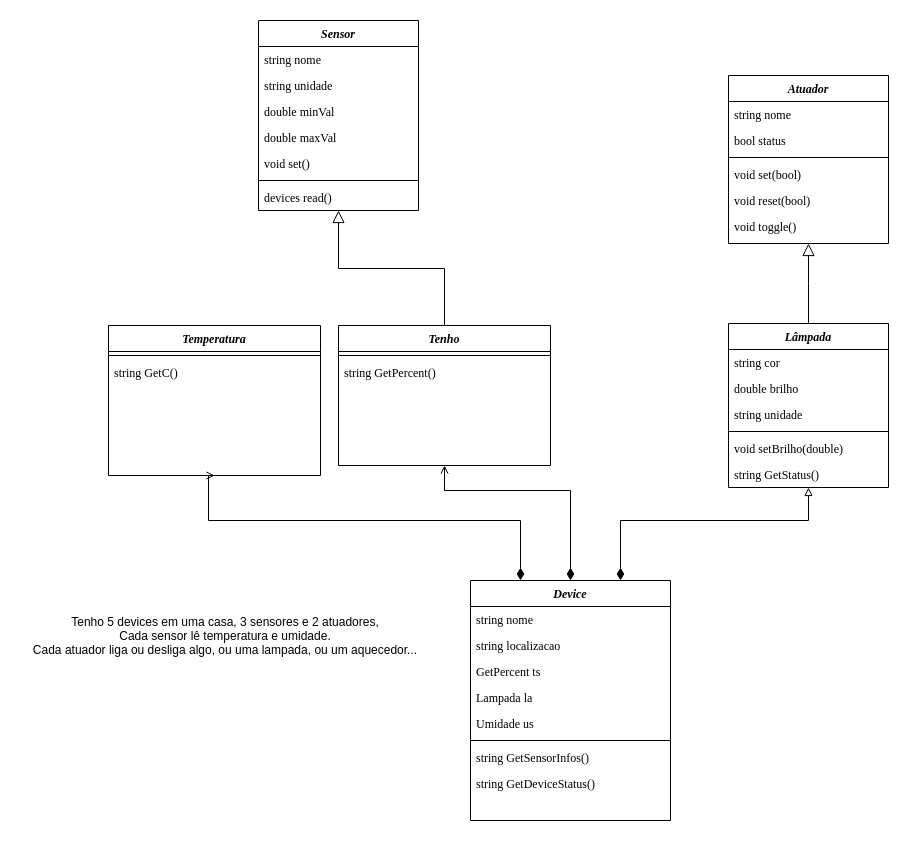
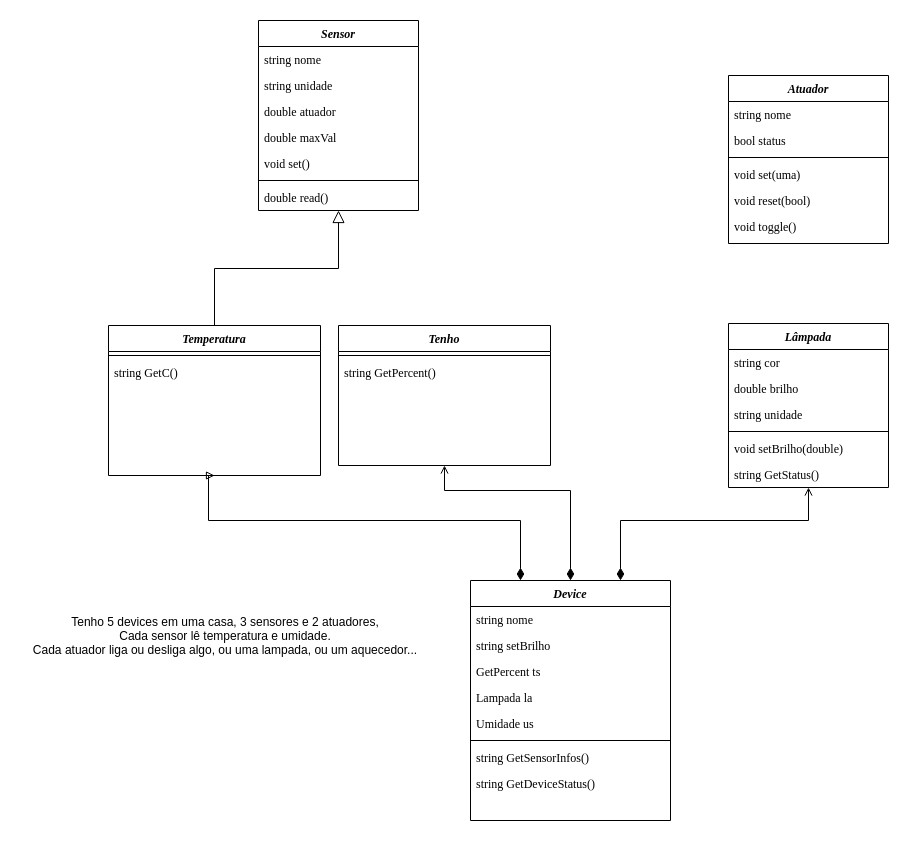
- <mxCell id="5" value="double minVal" style="text;align=left;verticalAlign=top;spacingLeft=4;spacingRight=4;overflow=hidden;rotatable=0;points=[[0,0.5],[1,0.5]];portConstraint=eastwest;rounded=0;shadow=0;fontStyle=0;fontFamily=Comic Sans MS;labelBackgroundColor=none;" parent="2" vertex="1"><mxGeometry y="78" width="160" height="26" as="geometry" /></mxCell>
+ <mxCell id="5" value="double atuador" style="text;align=left;verticalAlign=top;spacingLeft=4;spacingRight=4;overflow=hidden;rotatable=0;points=[[0,0.5],[1,0.5]];portConstraint=eastwest;rounded=0;shadow=0;fontStyle=0;fontFamily=Comic Sans MS;labelBackgroundColor=none;" parent="2" vertex="1"><mxGeometry y="78" width="160" height="26" as="geometry" /></mxCell>
- <mxCell id="20" value="void set(bool)" style="text;align=left;verticalAlign=top;spacingLeft=4;spacingRight=4;overflow=hidden;rotatable=0;points=[[0,0.5],[1,0.5]];portConstraint=eastwest;rounded=0;shadow=0;fontStyle=0;fontFamily=Comic Sans MS;labelBackgroundColor=none;" parent="16" vertex="1"><mxGeometry y="86" width="160" height="26" as="geometry" /></mxCell>
+ <mxCell id="20" value="void set(uma)" style="text;align=left;verticalAlign=top;spacingLeft=4;spacingRight=4;overflow=hidden;rotatable=0;points=[[0,0.5],[1,0.5]];portConstraint=eastwest;rounded=0;shadow=0;fontStyle=0;fontFamily=Comic Sans MS;labelBackgroundColor=none;" parent="16" vertex="1"><mxGeometry y="86" width="160" height="26" as="geometry" /></mxCell>
- <mxCell id="9" value="devices read()" style="text;align=left;verticalAlign=top;spacingLeft=4;spacingRight=4;overflow=hidden;rotatable=0;points=[[0,0.5],[1,0.5]];portConstraint=eastwest;fontStyle=0;fontFamily=Comic Sans MS;labelBackgroundColor=none;" parent="2" vertex="1"><mxGeometry y="164" width="160" height="26" as="geometry" /></mxCell>
+ <mxCell id="9" value="double read()" style="text;align=left;verticalAlign=top;spacingLeft=4;spacingRight=4;overflow=hidden;rotatable=0;points=[[0,0.5],[1,0.5]];portConstraint=eastwest;fontStyle=0;fontFamily=Comic Sans MS;labelBackgroundColor=none;" parent="2" vertex="1"><mxGeometry y="164" width="160" height="26" as="geometry" /></mxCell>
+ <mxCell id="13" value="" style="endArrow=block;endSize=10;endFill=0;shadow=0;strokeWidth=1;rounded=0;edgeStyle=elbowEdgeStyle;elbow=vertical;fontStyle=0;fontFamily=Comic Sans MS;labelBackgroundColor=none;" parent="1" source="10" target="2" edge="1"><mxGeometry width="160" relative="1" as="geometry"><mxPoint x="238" y="168" as="sourcePoint" /><mxPoint x="238" y="168" as="targetPoint" /></mxGeometry></mxCell>
- <mxCell id="14" value="" style="endArrow=block;endSize=10;endFill=0;shadow=0;strokeWidth=1;rounded=0;edgeStyle=elbowEdgeStyle;elbow=vertical;exitX=0.5;exitY=0;exitDx=0;exitDy=0;fontStyle=0;fontFamily=Comic Sans MS;labelBackgroundColor=none;" parent="1" source="23" target="2" edge="1"><mxGeometry width="160" relative="1" as="geometry"><mxPoint x="448" y="325" as="sourcePoint" /><mxPoint x="348" y="236" as="targetPoint" /></mxGeometry></mxCell>
- <mxCell id="45" value="" style="endArrow=block;endSize=10;endFill=0;shadow=0;strokeWidth=1;rounded=0;edgeStyle=elbowEdgeStyle;elbow=vertical;exitX=0.5;exitY=0;exitDx=0;exitDy=0;entryX=0.5;entryY=1;entryDx=0;entryDy=0;fontStyle=0;fontFamily=Comic Sans MS;labelBackgroundColor=none;" parent="1" source="26" target="16" edge="1"><mxGeometry width="160" relative="1" as="geometry"><mxPoint x="738" y="325" as="sourcePoint" /><mxPoint x="638" y="197" as="targetPoint" /></mxGeometry></mxCell>
- <mxCell id="35" value="" style="rounded=0;orthogonalLoop=1;jettySize=auto;entryX=0.5;entryY=1;entryDx=0;entryDy=0;fontFamily=Comic Sans MS;fontSize=12;fontColor=default;edgeStyle=orthogonalEdgeStyle;startArrow=diamondThin;startFill=1;endArrow=open;endFill=0;startSize=10;fontStyle=0;labelBackgroundColor=none;exitX=0.25;exitY=0;exitDx=0;exitDy=0;" parent="1" source="36" target="10" edge="1"><mxGeometry relative="1" as="geometry"><mxPoint x="520" y="580" as="sourcePoint" /><Array as="points"><mxPoint x="520" y="520" /><mxPoint x="208" y="520" /></Array></mxGeometry></mxCell>
+ <mxCell id="35" value="" style="rounded=0;orthogonalLoop=1;jettySize=auto;entryX=0.5;entryY=1;entryDx=0;entryDy=0;fontFamily=Comic Sans MS;fontSize=12;fontColor=default;edgeStyle=orthogonalEdgeStyle;startArrow=diamondThin;startFill=1;endArrow=block;endFill=0;startSize=10;fontStyle=0;labelBackgroundColor=none;exitX=0.25;exitY=0;exitDx=0;exitDy=0;" parent="1" source="36" target="10" edge="1"><mxGeometry relative="1" as="geometry"><mxPoint x="520" y="580" as="sourcePoint" /><Array as="points"><mxPoint x="520" y="520" /><mxPoint x="208" y="520" /></Array></mxGeometry></mxCell>
- <mxCell id="33" value="" style="rounded=0;orthogonalLoop=1;jettySize=auto;entryX=0.5;entryY=1;entryDx=0;entryDy=0;fontFamily=Comic Sans MS;fontSize=12;fontColor=default;exitX=0.75;exitY=0;exitDx=0;exitDy=0;edgeStyle=orthogonalEdgeStyle;startArrow=diamondThin;startFill=1;endArrow=block;endFill=0;startSize=10;fontStyle=0;labelBackgroundColor=none;" parent="1" source="36" target="26" edge="1"><mxGeometry relative="1" as="geometry"><Array as="points"><mxPoint x="620" y="520" /><mxPoint x="808" y="520" /></Array></mxGeometry></mxCell>
+ <mxCell id="33" value="" style="rounded=0;orthogonalLoop=1;jettySize=auto;entryX=0.5;entryY=1;entryDx=0;entryDy=0;fontFamily=Comic Sans MS;fontSize=12;fontColor=default;exitX=0.75;exitY=0;exitDx=0;exitDy=0;edgeStyle=orthogonalEdgeStyle;startArrow=diamondThin;startFill=1;endArrow=open;endFill=0;startSize=10;fontStyle=0;labelBackgroundColor=none;" parent="1" source="36" target="26" edge="1"><mxGeometry relative="1" as="geometry"><Array as="points"><mxPoint x="620" y="520" /><mxPoint x="808" y="520" /></Array></mxGeometry></mxCell>
- <mxCell id="38" value="string localizacao" style="text;align=left;verticalAlign=top;spacingLeft=4;spacingRight=4;overflow=hidden;rotatable=0;points=[[0,0.5],[1,0.5]];portConstraint=eastwest;fontStyle=0;fontFamily=Comic Sans MS;labelBackgroundColor=none;" parent="36" vertex="1"><mxGeometry y="52" width="200" height="26" as="geometry" /></mxCell>
+ <mxCell id="38" value="string setBrilho" style="text;align=left;verticalAlign=top;spacingLeft=4;spacingRight=4;overflow=hidden;rotatable=0;points=[[0,0.5],[1,0.5]];portConstraint=eastwest;fontStyle=0;fontFamily=Comic Sans MS;labelBackgroundColor=none;" parent="36" vertex="1"><mxGeometry y="52" width="200" height="26" as="geometry" /></mxCell>
